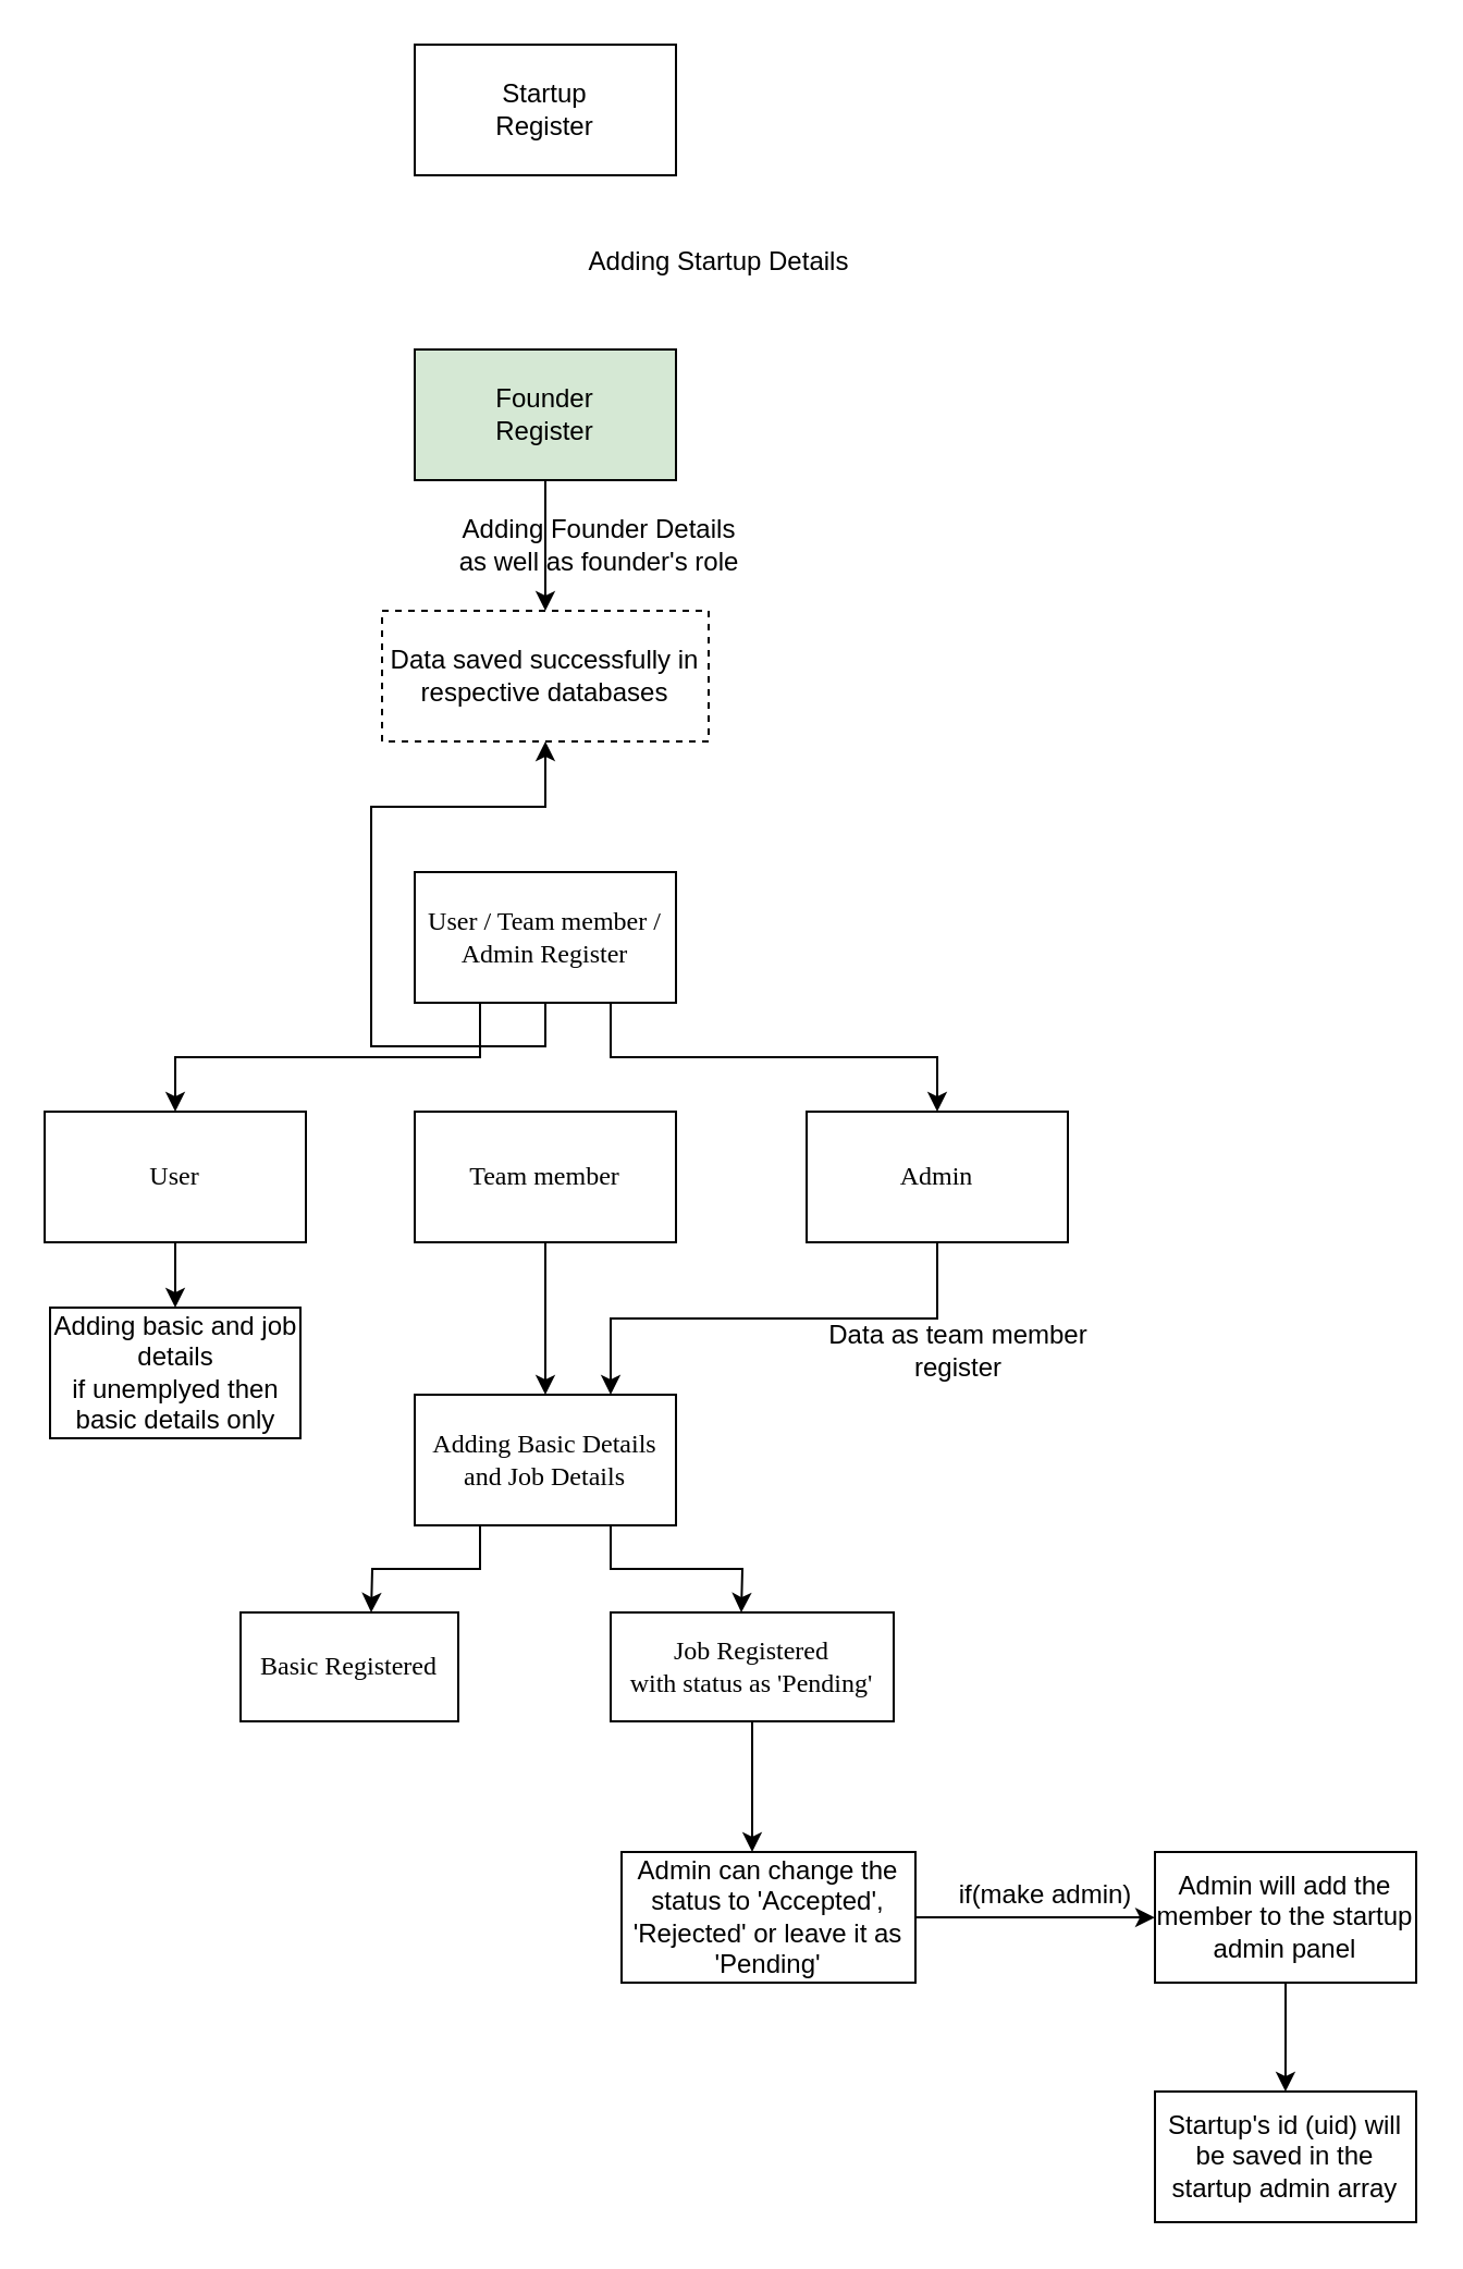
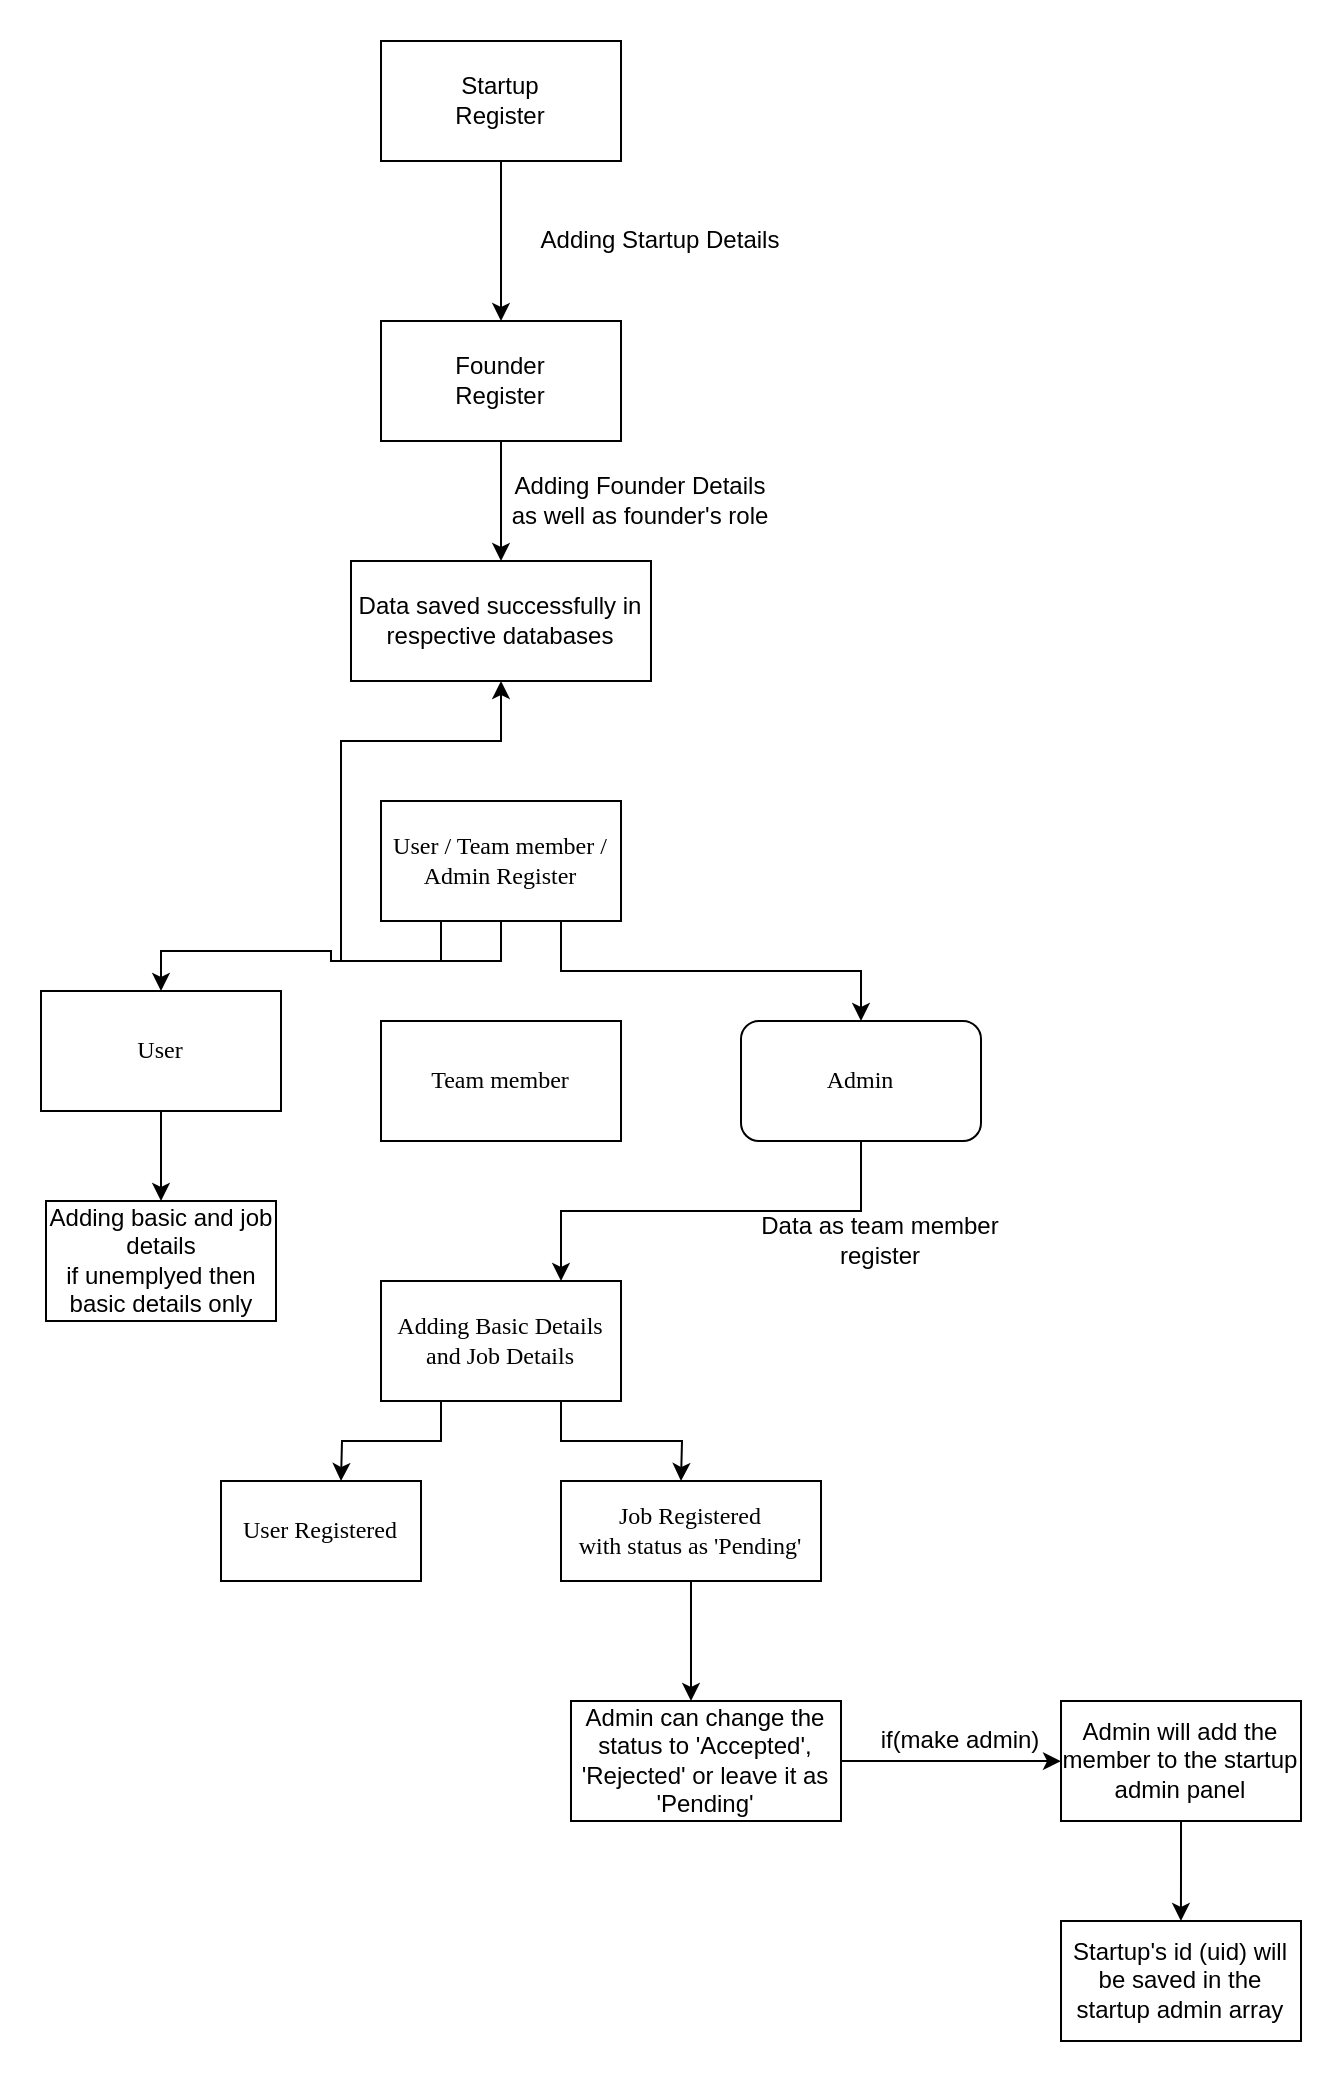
+ <mxCell id="2" style="edgeStyle=orthogonalEdgeStyle;rounded=0;orthogonalLoop=1;jettySize=auto;html=1;entryX=0.5;entryY=0;entryDx=0;entryDy=0;" parent="1" source="3" target="5" edge="1"><mxGeometry relative="1" as="geometry" /></mxCell>
- <mxCell id="5" value="&lt;div&gt;Founder&lt;/div&gt;&lt;div&gt;Register&lt;br&gt;&lt;/div&gt;" style="rounded=0;whiteSpace=wrap;html=1;fillColor=#d5e8d4;" parent="1" vertex="1"><mxGeometry x="190" y="160" width="120" height="60" as="geometry" /></mxCell>
+ <mxCell id="5" value="&lt;div&gt;Founder&lt;/div&gt;&lt;div&gt;Register&lt;br&gt;&lt;/div&gt;" style="rounded=0;whiteSpace=wrap;html=1;" parent="1" vertex="1"><mxGeometry x="190" y="160" width="120" height="60" as="geometry" /></mxCell>
- <mxCell id="8" value="Adding Founder Details as well as founder's role" style="text;html=1;strokeColor=none;fillColor=none;align=center;verticalAlign=middle;whiteSpace=wrap;rounded=0;" parent="1" vertex="1"><mxGeometry x="205" y="240" width="140" height="20" as="geometry" /></mxCell>
+ <mxCell id="8" value="Adding Founder Details as well as founder's role" style="text;html=1;strokeColor=none;fillColor=none;align=center;verticalAlign=middle;whiteSpace=wrap;rounded=0;" parent="1" vertex="1"><mxGeometry x="250" y="240" width="140" height="20" as="geometry" /></mxCell>
- <mxCell id="7" value="Data saved successfully in respective databases" style="rounded=0;whiteSpace=wrap;html=1;dashed=1;" parent="1" vertex="1"><mxGeometry x="175" y="280" width="150" height="60" as="geometry" /></mxCell>
+ <mxCell id="7" value="Data saved successfully in respective databases" style="rounded=0;whiteSpace=wrap;html=1;" parent="1" vertex="1"><mxGeometry x="175" y="280" width="150" height="60" as="geometry" /></mxCell>
- <mxCell id="14" value="&lt;font face=&quot;Georgia&quot;&gt;User&lt;/font&gt;" style="rounded=0;whiteSpace=wrap;html=1;" parent="1" vertex="1"><mxGeometry x="20" y="510" width="120" height="60" as="geometry" /></mxCell>
+ <mxCell id="14" value="&lt;font face=&quot;Georgia&quot;&gt;User&lt;/font&gt;" style="rounded=0;whiteSpace=wrap;html=1;" parent="1" vertex="1"><mxGeometry x="20" y="495" width="120" height="60" as="geometry" /></mxCell>
- <mxCell id="18" value="&lt;font face=&quot;Georgia&quot;&gt;Admin&lt;/font&gt;" style="rounded=0;whiteSpace=wrap;html=1;" parent="1" vertex="1"><mxGeometry x="370" y="510" width="120" height="60" as="geometry" /></mxCell>
+ <mxCell id="18" value="&lt;font face=&quot;Georgia&quot;&gt;Admin&lt;/font&gt;" style="whiteSpace=wrap;html=1;rounded=1;" parent="1" vertex="1"><mxGeometry x="370" y="510" width="120" height="60" as="geometry" /></mxCell>
- <mxCell id="15" style="edgeStyle=orthogonalEdgeStyle;rounded=0;orthogonalLoop=1;jettySize=auto;html=1;" parent="1" source="16" target="21" edge="1"><mxGeometry relative="1" as="geometry" /></mxCell>
- <mxCell id="22" value="&lt;font face=&quot;Georgia&quot;&gt;Basic Registered&lt;br&gt;&lt;/font&gt;" style="rounded=0;whiteSpace=wrap;html=1;" parent="1" vertex="1"><mxGeometry x="110" y="740" width="100" height="50" as="geometry" /></mxCell>
+ <mxCell id="22" value="&lt;font face=&quot;Georgia&quot;&gt;User Registered&lt;br&gt;&lt;/font&gt;" style="rounded=0;whiteSpace=wrap;html=1;" parent="1" vertex="1"><mxGeometry x="110" y="740" width="100" height="50" as="geometry" /></mxCell>
